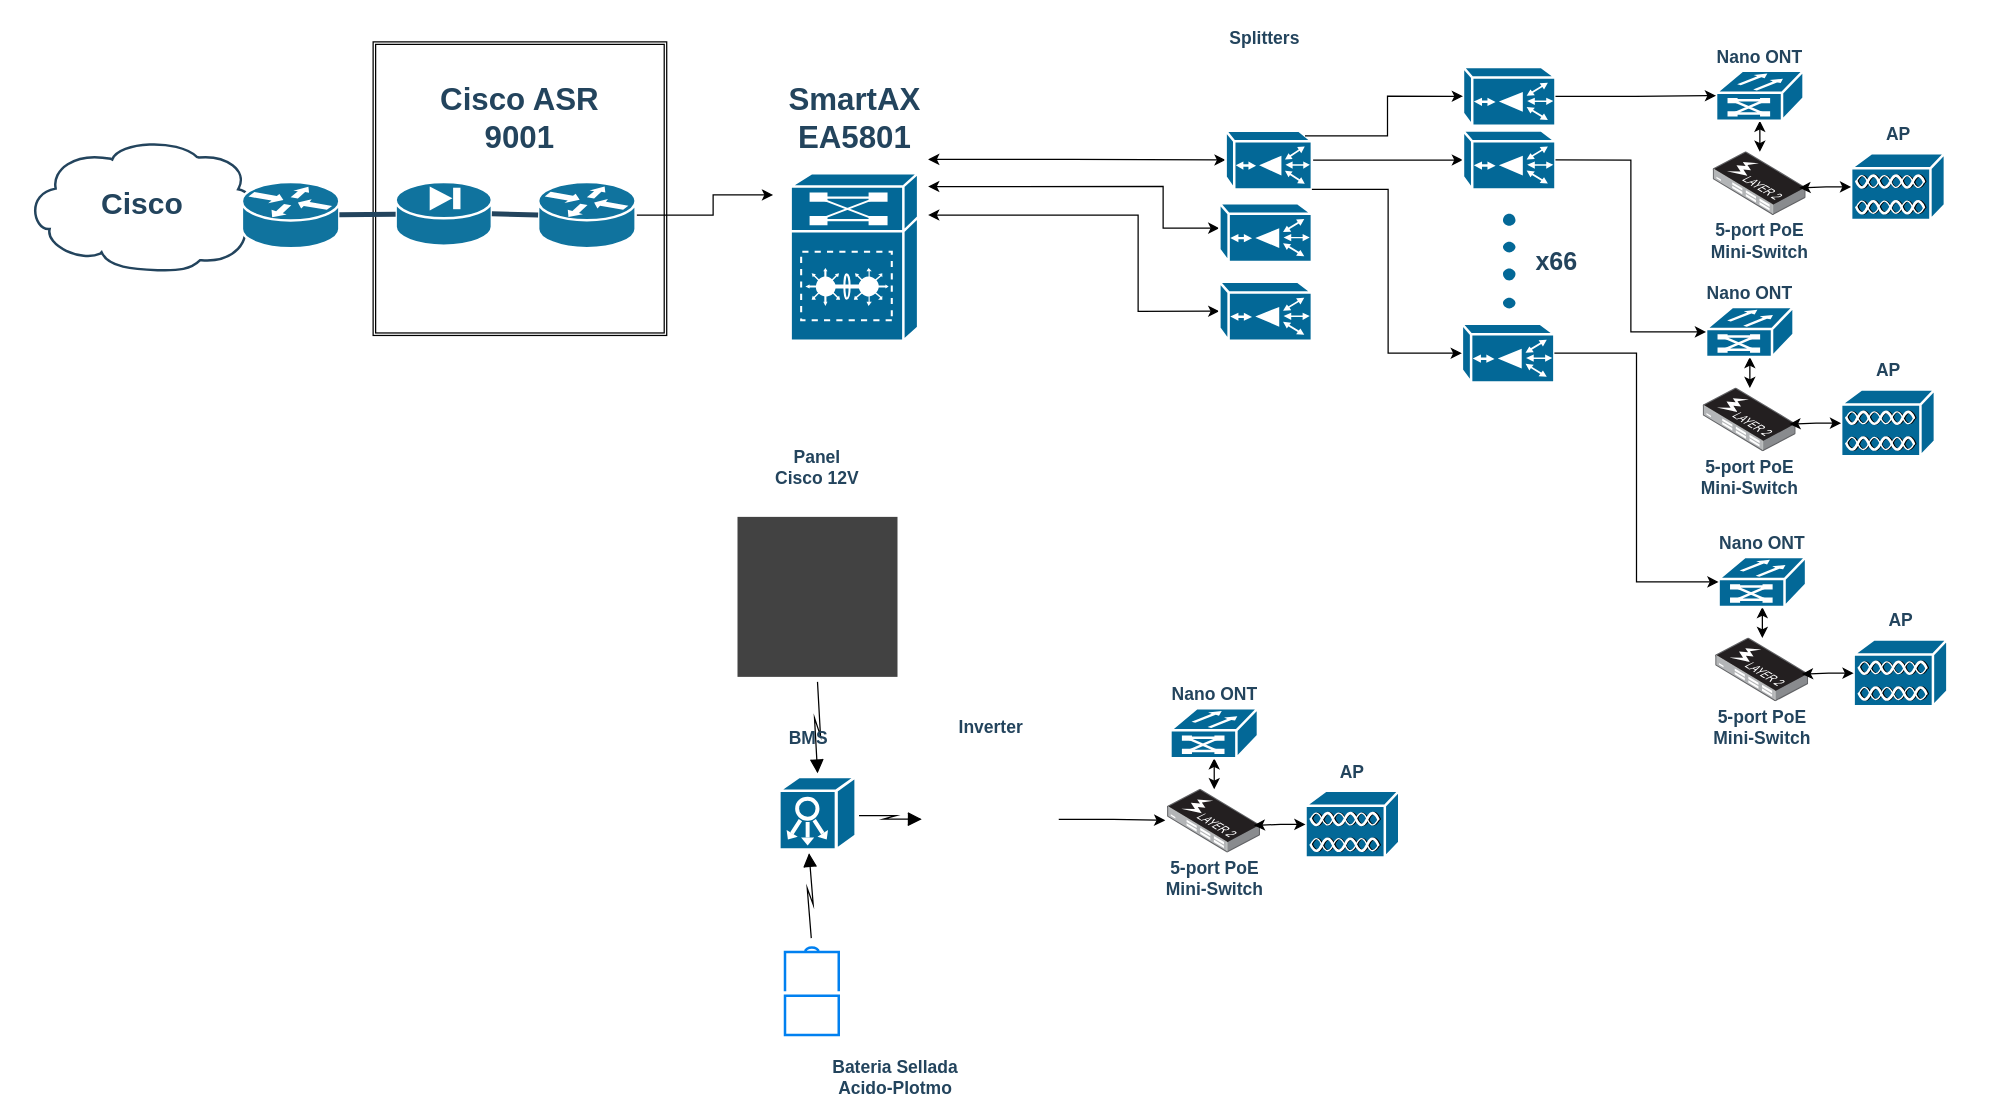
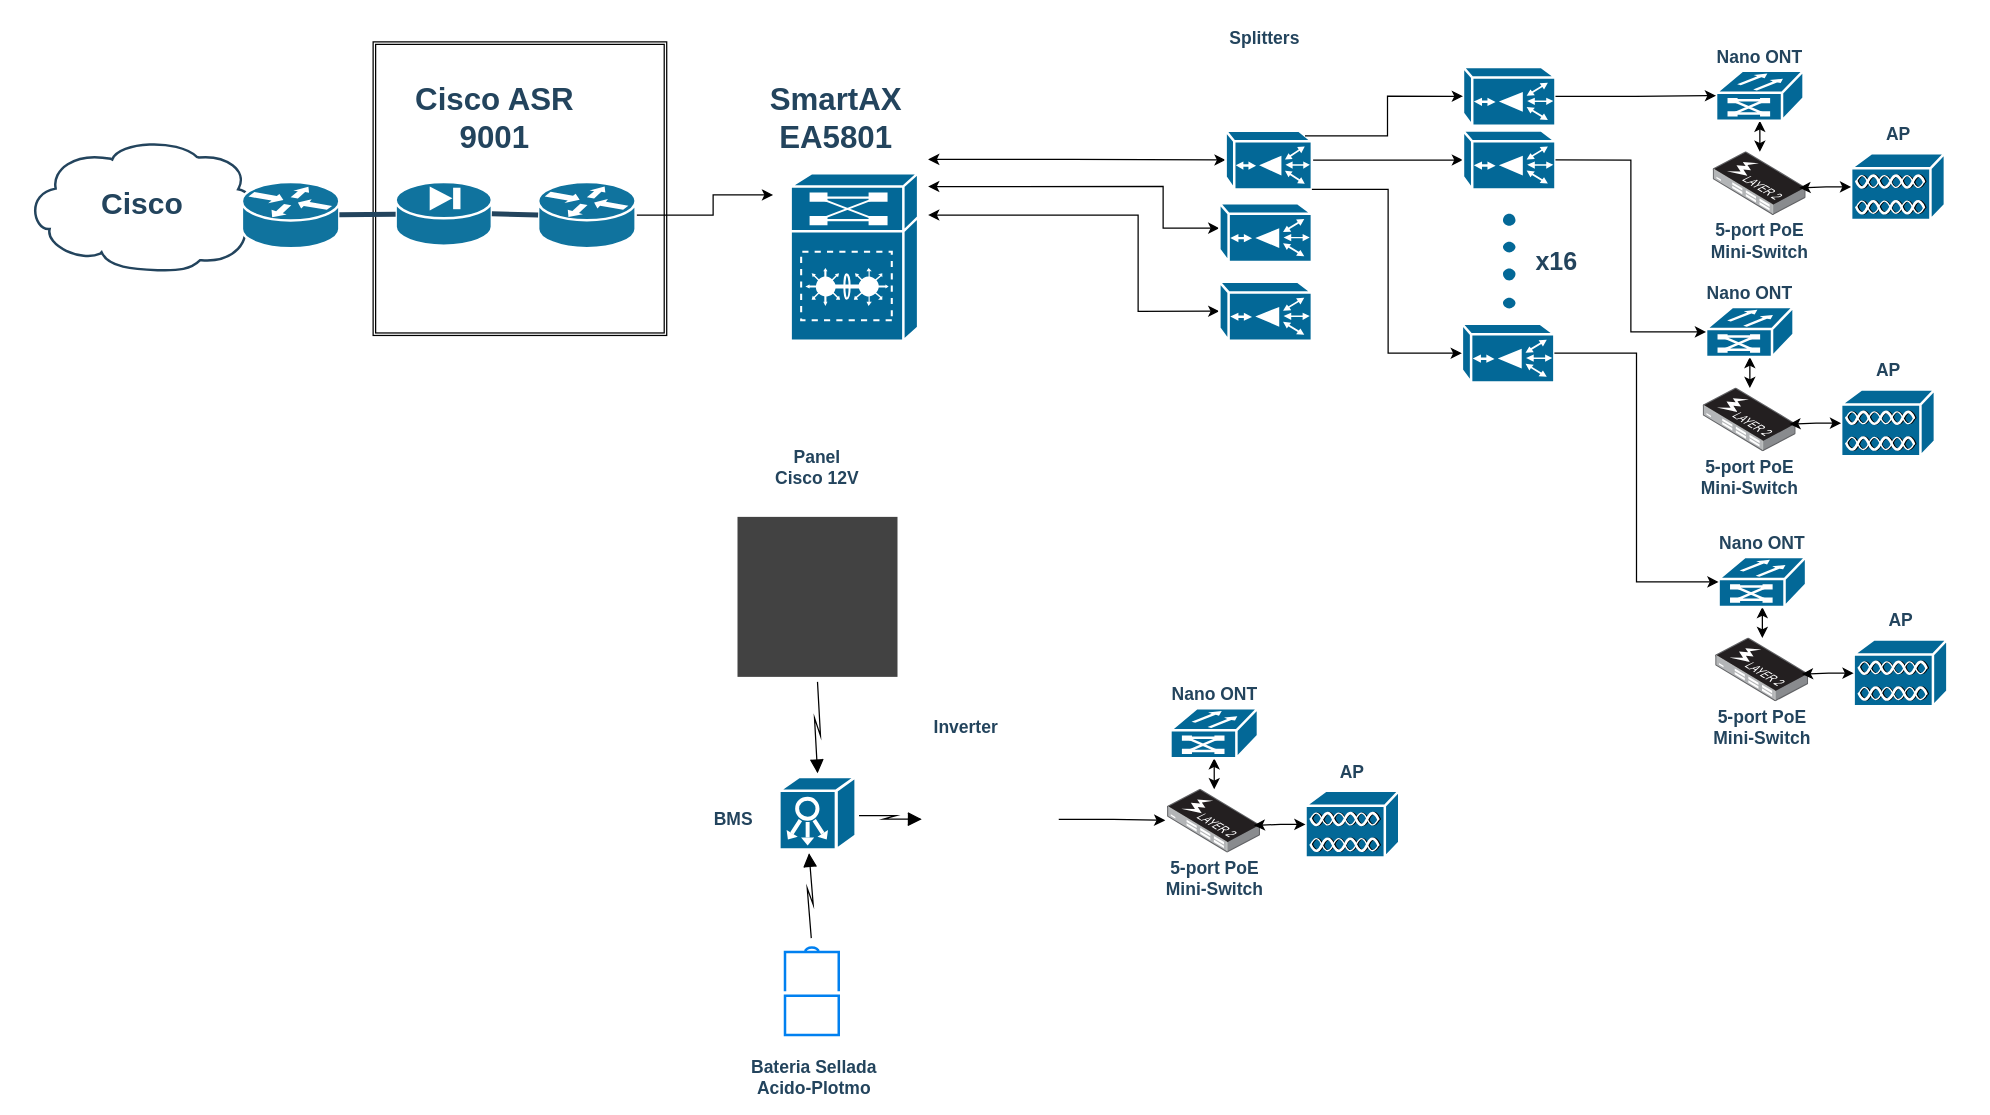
- <mxCell id="81" value="&lt;font style=&quot;font-size: 25px;&quot; color=&quot;#23445d&quot;&gt;Cisco ASR 9001&lt;/font&gt;" style="rounded=1;whiteSpace=wrap;html=1;strokeColor=none;fillColor=none;fontSize=14;fontColor=#742B21;align=center;fontStyle=1" vertex="1" parent="1"><mxGeometry x="343.93" y="63" width="143" height="59" as="geometry" /></mxCell>
+ <mxCell id="81" value="&lt;font style=&quot;font-size: 25px;&quot; color=&quot;#23445d&quot;&gt;Cisco ASR 9001&lt;/font&gt;" style="rounded=1;whiteSpace=wrap;html=1;strokeColor=none;fillColor=none;fontSize=14;fontColor=#742B21;align=center;fontStyle=1" vertex="1" parent="1"><mxGeometry x="323.93" y="63" width="143" height="59" as="geometry" /></mxCell>
- <mxCell id="82" value="&lt;font color=&quot;#23445d&quot;&gt;&lt;span style=&quot;font-size: 25px;&quot;&gt;SmartAX EA5801&lt;/span&gt;&lt;/font&gt;" style="rounded=1;whiteSpace=wrap;html=1;strokeColor=none;fillColor=none;fontSize=14;fontColor=#742B21;align=center;fontStyle=1" vertex="1" parent="1"><mxGeometry x="611.5" y="63" width="143" height="59" as="geometry" /></mxCell>
+ <mxCell id="82" value="&lt;font color=&quot;#23445d&quot;&gt;&lt;span style=&quot;font-size: 25px;&quot;&gt;SmartAX EA5801&lt;/span&gt;&lt;/font&gt;" style="rounded=1;whiteSpace=wrap;html=1;strokeColor=none;fillColor=none;fontSize=14;fontColor=#742B21;align=center;fontStyle=1" vertex="1" parent="1"><mxGeometry x="596.5" y="63" width="143" height="59" as="geometry" /></mxCell>
- <mxCell id="30" value="&lt;font style=&quot;font-size: 20px;&quot; color=&quot;#23445d&quot;&gt;x66&lt;/font&gt;" style="rounded=1;whiteSpace=wrap;html=1;strokeColor=none;fillColor=none;fontSize=14;fontColor=#742B21;align=center;fontStyle=1" vertex="1" parent="1"><mxGeometry x="1219.88" y="200.63" width="50" height="15.5" as="geometry" /></mxCell>
+ <mxCell id="30" value="&lt;font style=&quot;font-size: 20px;&quot; color=&quot;#23445d&quot;&gt;x16&lt;/font&gt;" style="rounded=1;whiteSpace=wrap;html=1;strokeColor=none;fillColor=none;fontSize=14;fontColor=#742B21;align=center;fontStyle=1" vertex="1" parent="1"><mxGeometry x="1219.88" y="200.63" width="50" height="15.5" as="geometry" /></mxCell>
- <mxCell id="80" value="&lt;font color=&quot;#23445d&quot;&gt;Inverter&lt;/font&gt;" style="rounded=1;whiteSpace=wrap;html=1;strokeColor=none;fillColor=none;fontSize=14;fontColor=#742B21;align=center;fontStyle=1" vertex="1" parent="1"><mxGeometry x="756" y="571" width="73" height="19" as="geometry" /></mxCell>
+ <mxCell id="80" value="&lt;font color=&quot;#23445d&quot;&gt;Inverter&lt;/font&gt;" style="rounded=1;whiteSpace=wrap;html=1;strokeColor=none;fillColor=none;fontSize=14;fontColor=#742B21;align=center;fontStyle=1" vertex="1" parent="1"><mxGeometry x="736" y="571" width="73" height="19" as="geometry" /></mxCell>
- <mxCell id="78" value="&lt;font color=&quot;#23445d&quot;&gt;BMS&lt;/font&gt;" style="rounded=1;whiteSpace=wrap;html=1;strokeColor=none;fillColor=none;fontSize=14;fontColor=#742B21;align=center;fontStyle=1" vertex="1" parent="1"><mxGeometry x="610" y="580.5" width="73" height="19" as="geometry" /></mxCell>
+ <mxCell id="78" value="&lt;font color=&quot;#23445d&quot;&gt;BMS&lt;/font&gt;" style="rounded=1;whiteSpace=wrap;html=1;strokeColor=none;fillColor=none;fontSize=14;fontColor=#742B21;align=center;fontStyle=1" vertex="1" parent="1"><mxGeometry x="550" y="645.5" width="73" height="19" as="geometry" /></mxCell>
- <mxCell id="79" value="&lt;font color=&quot;#23445d&quot;&gt;Bateria Sellada Acido-Plotmo&lt;/font&gt;" style="rounded=1;whiteSpace=wrap;html=1;strokeColor=none;fillColor=none;fontSize=14;fontColor=#742B21;align=center;fontStyle=1" vertex="1" parent="1"><mxGeometry x="662.75" y="851" width="105.5" height="19" as="geometry" /></mxCell>
+ <mxCell id="79" value="&lt;font color=&quot;#23445d&quot;&gt;Bateria Sellada Acido-Plotmo&lt;/font&gt;" style="rounded=1;whiteSpace=wrap;html=1;strokeColor=none;fillColor=none;fontSize=14;fontColor=#742B21;align=center;fontStyle=1" vertex="1" parent="1"><mxGeometry x="597.75" y="851" width="105.5" height="19" as="geometry" /></mxCell>
